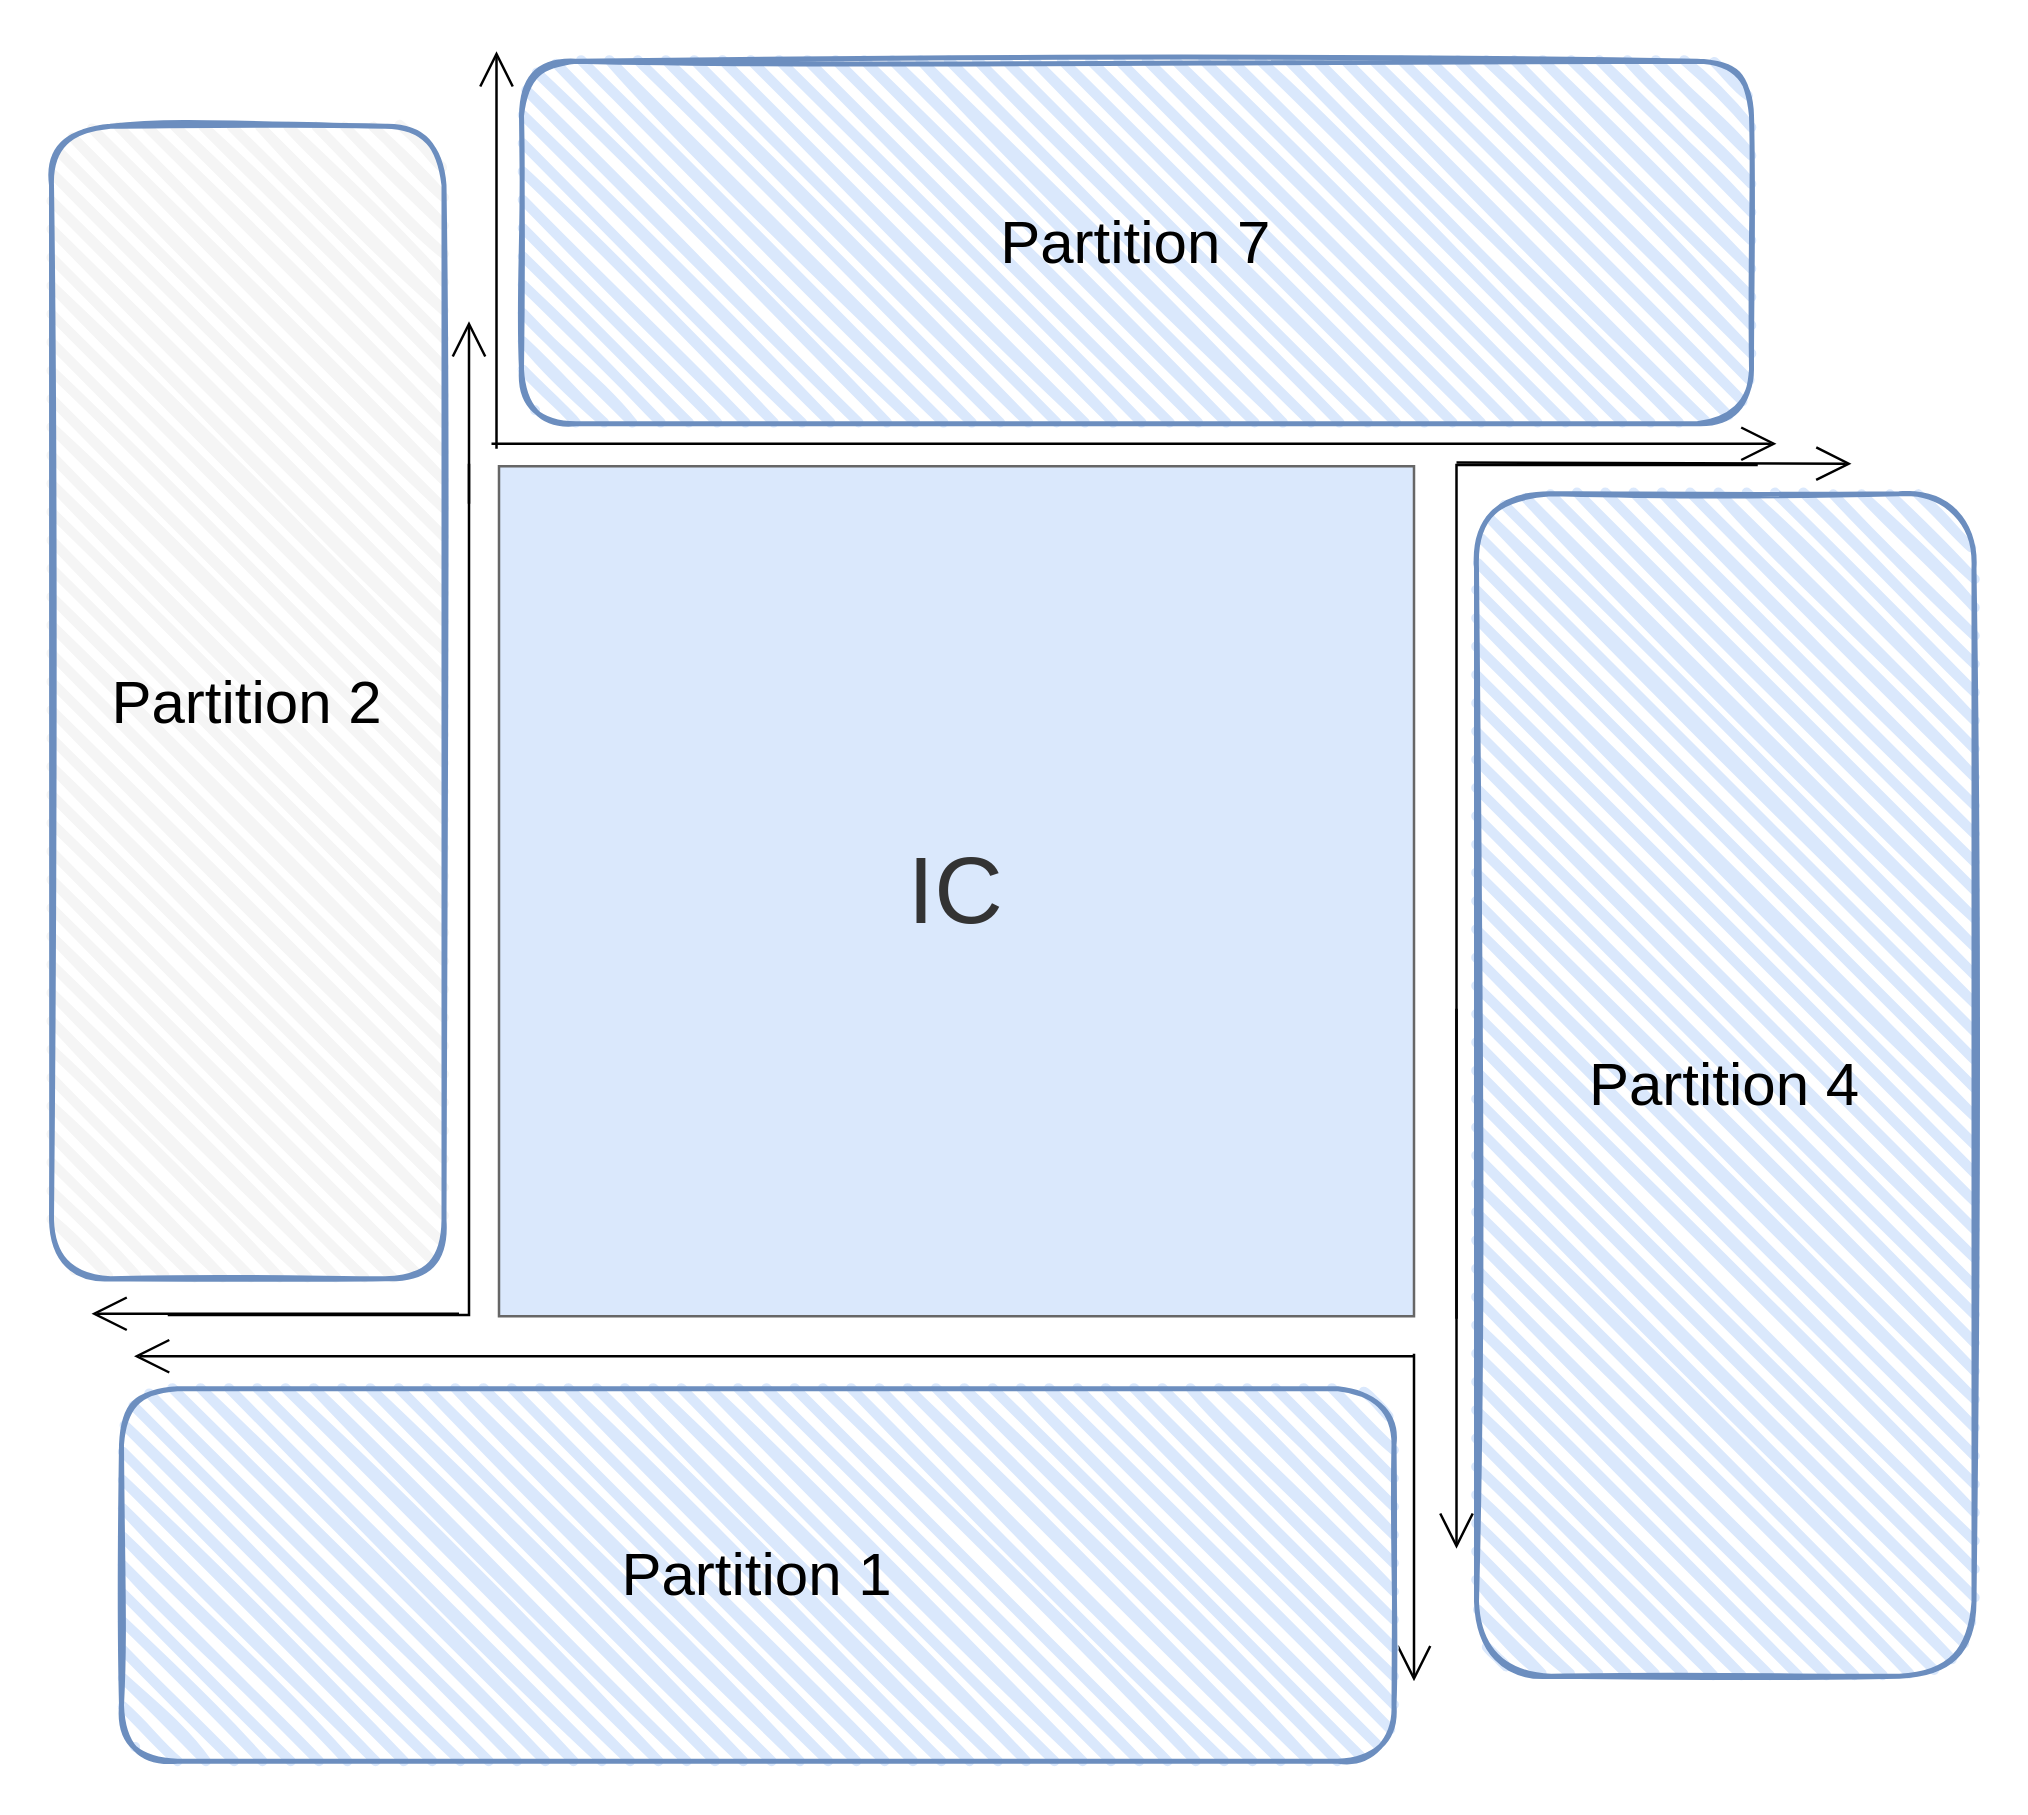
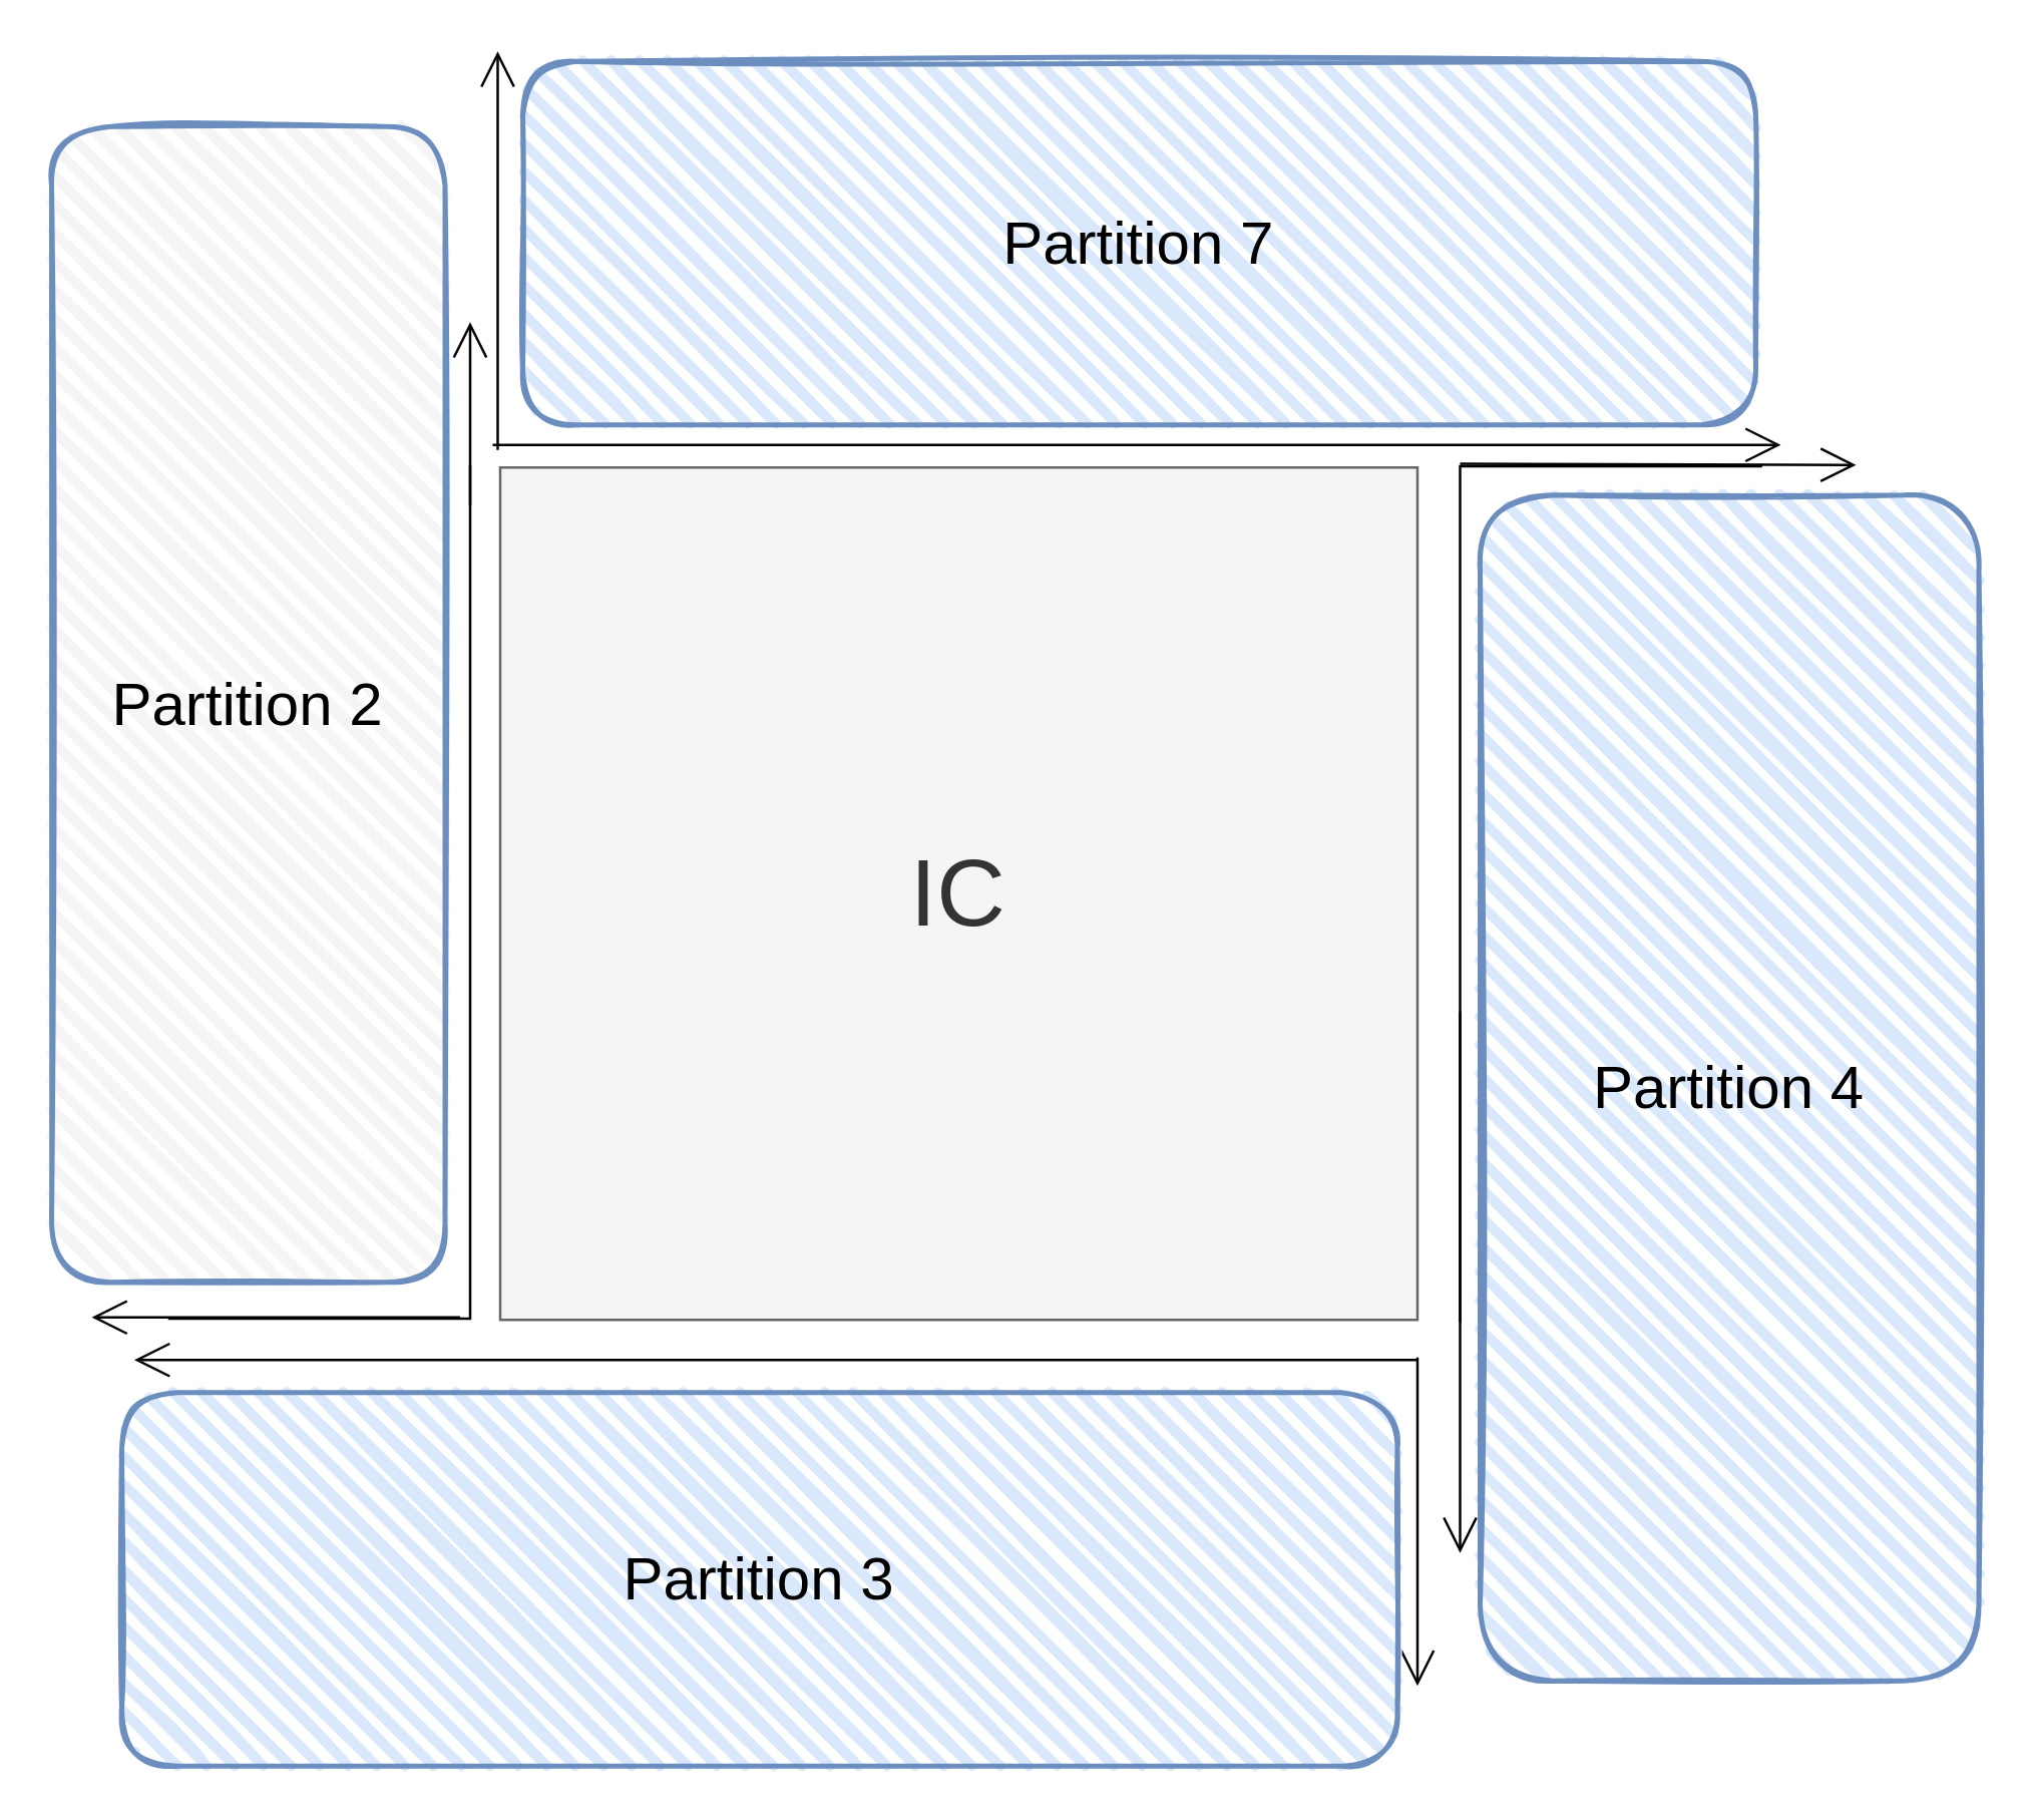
- <mxCell id="6" value="&lt;font style=&quot;font-size: 38px;&quot;&gt;IC&lt;/font&gt;" style="rounded=0;whiteSpace=wrap;html=1;shadow=0;fillColor=#dae8fc;strokeColor=#666666;fontColor=#333333;" vertex="1" parent="1"><mxGeometry x="199" y="186" width="366" height="340" as="geometry" /></mxCell>
+ <mxCell id="6" value="&lt;font style=&quot;font-size: 38px;&quot;&gt;IC&lt;/font&gt;" style="rounded=0;whiteSpace=wrap;html=1;shadow=0;fillColor=#f5f5f5;strokeColor=#666666;fontColor=#333333;" vertex="1" parent="1"><mxGeometry x="199" y="186" width="366" height="340" as="geometry" /></mxCell>
- <mxCell id="17" value="&lt;font style=&quot;font-size: 24px;&quot;&gt;Partition 1&lt;/font&gt;" style="rounded=1;whiteSpace=wrap;html=1;strokeWidth=2;fillWeight=4;hachureGap=8;hachureAngle=45;fillColor=#dae8fc;sketch=1;strokeColor=#6c8ebf;" vertex="1" parent="1"><mxGeometry x="48" y="555" width="509" height="149" as="geometry" /></mxCell>
+ <mxCell id="17" value="&lt;font style=&quot;font-size: 24px;&quot;&gt;Partition 3&lt;/font&gt;" style="rounded=1;whiteSpace=wrap;html=1;strokeWidth=2;fillWeight=4;hachureGap=8;hachureAngle=45;fillColor=#dae8fc;sketch=1;strokeColor=#6c8ebf;" vertex="1" parent="1"><mxGeometry x="48" y="555" width="509" height="149" as="geometry" /></mxCell>
